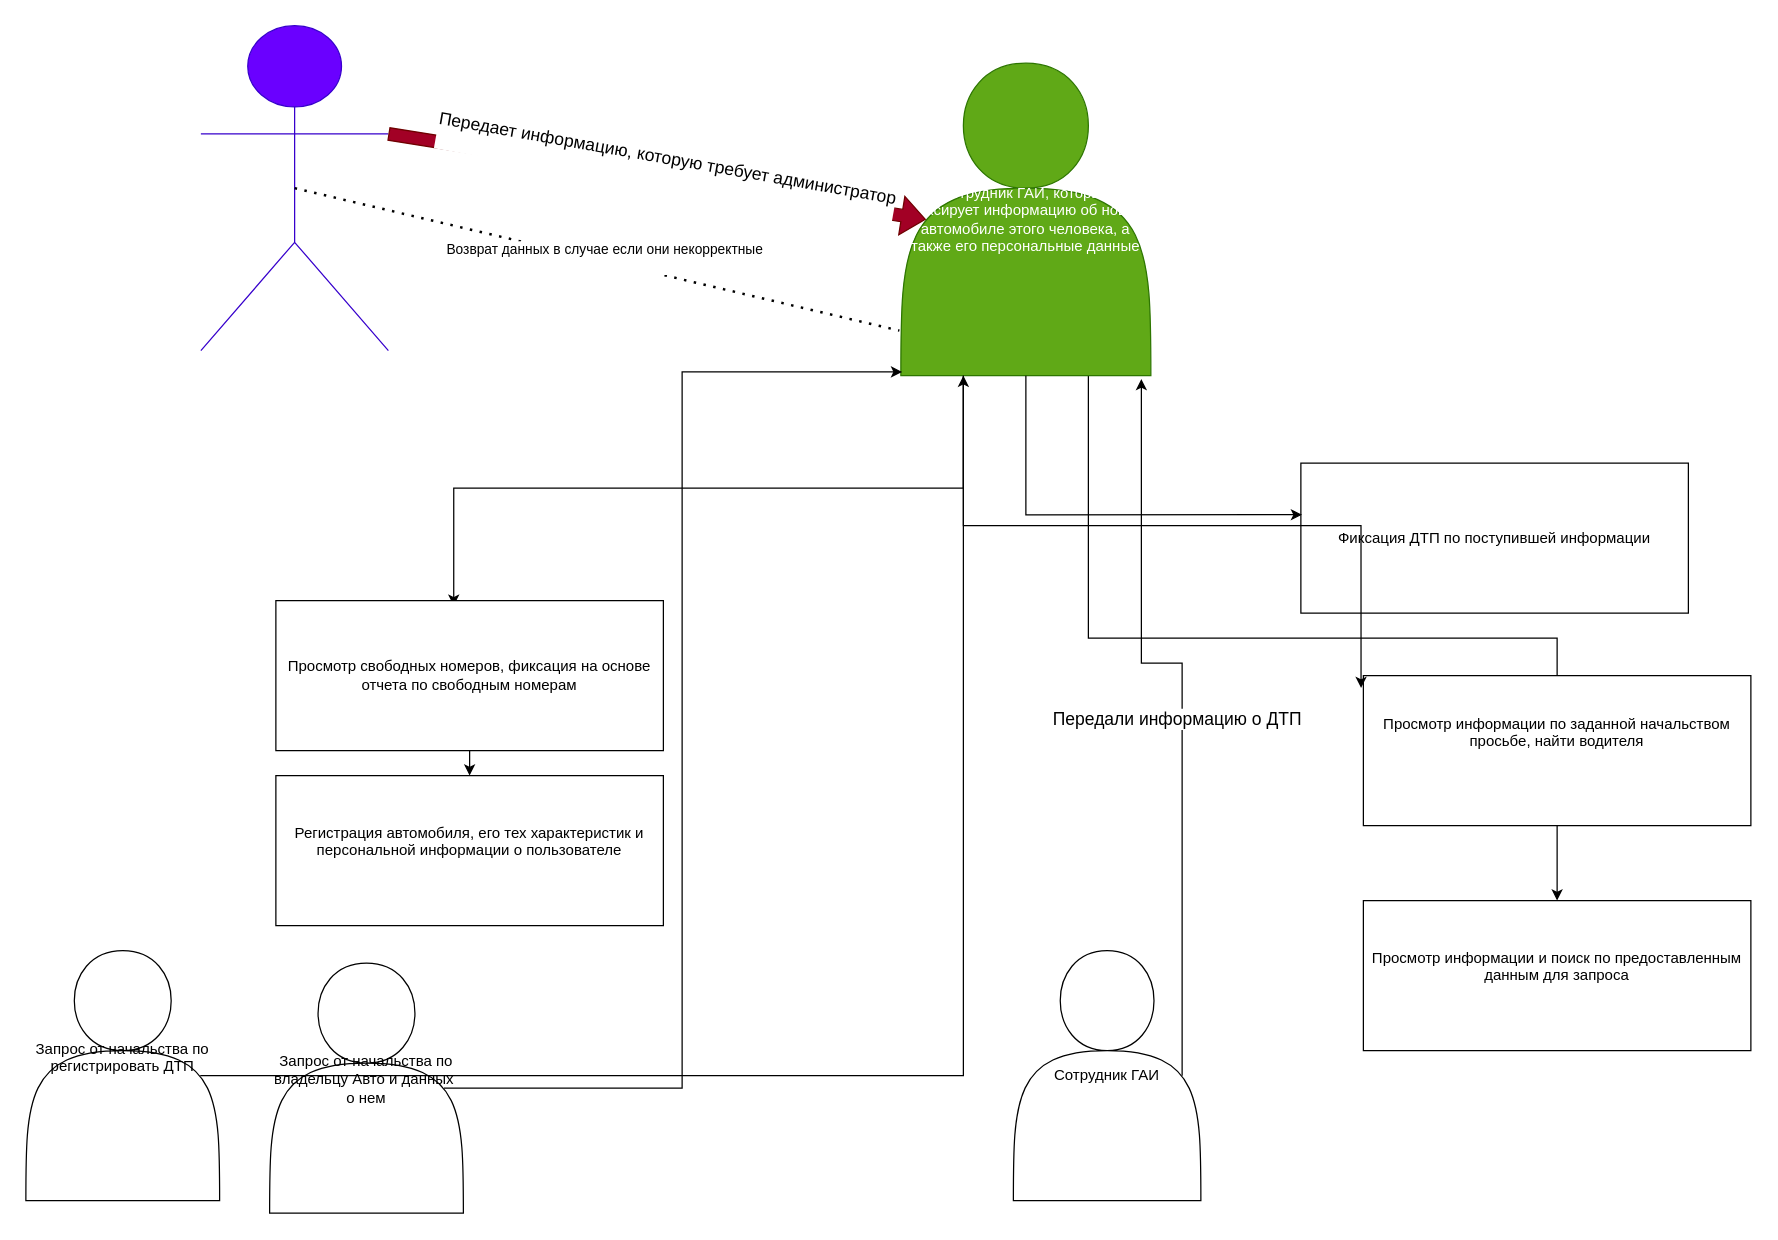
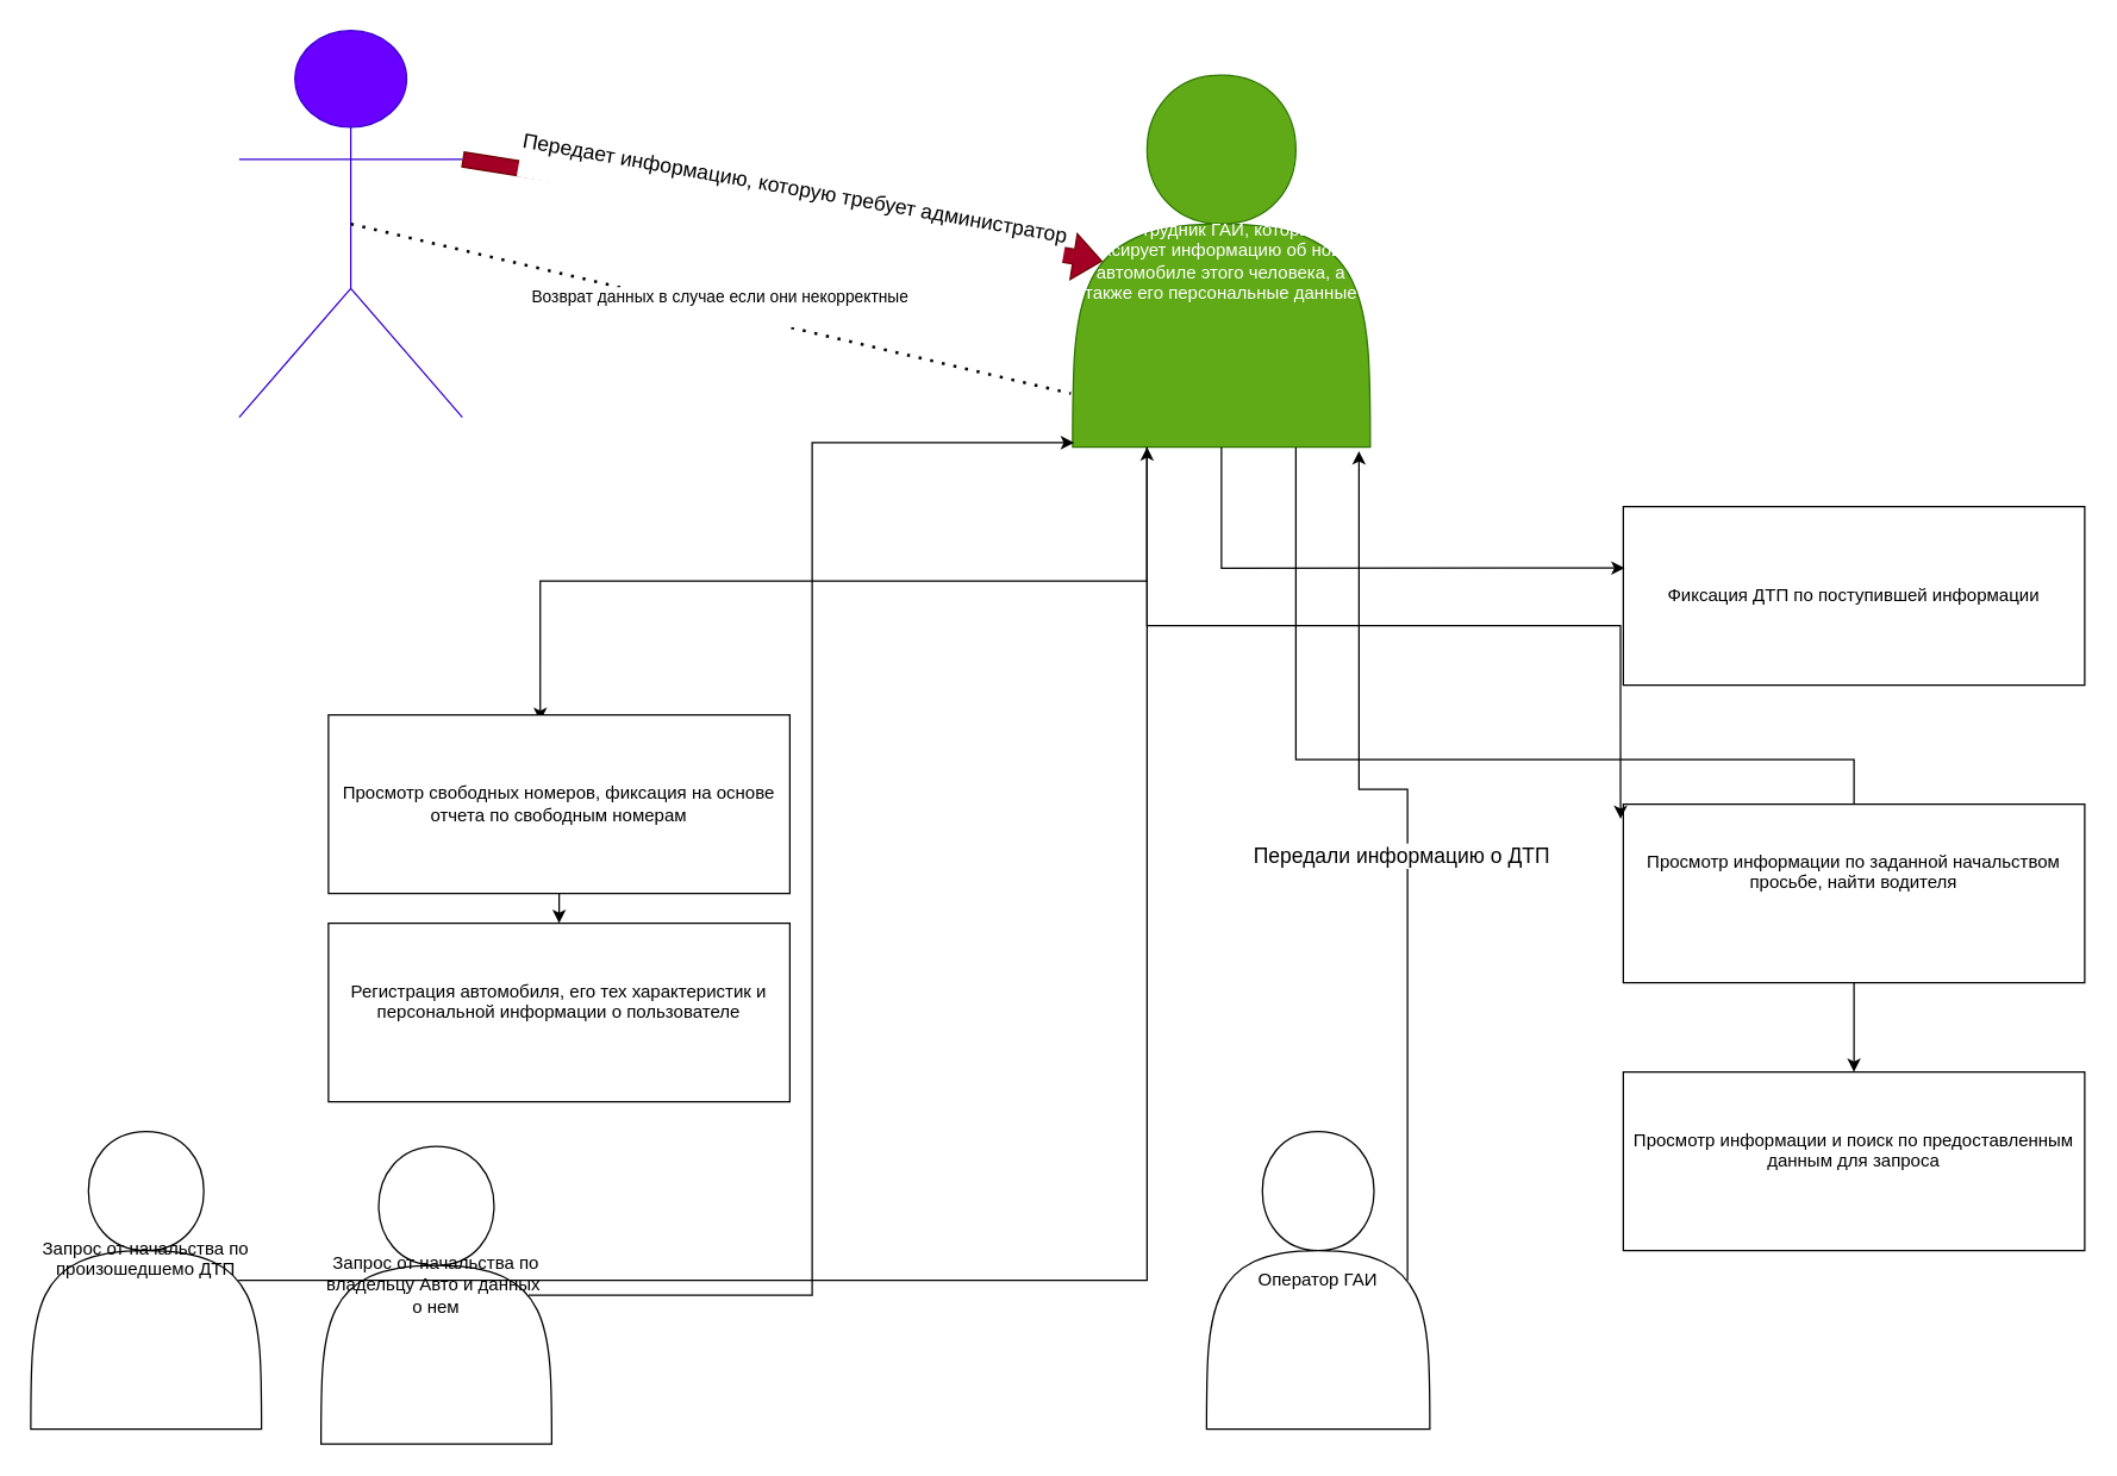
- <mxCell id="14" value="&lt;div&gt;Фиксация ДТП по поступившей информации&lt;/div&gt;" style="rounded=0;whiteSpace=wrap;html=1;" vertex="1" parent="1"><mxGeometry x="1040" y="370" width="310" height="120" as="geometry" /></mxCell>
+ <mxCell id="14" value="&lt;div&gt;Фиксация ДТП по поступившей информации&lt;/div&gt;" style="rounded=0;whiteSpace=wrap;html=1;" vertex="1" parent="1"><mxGeometry x="1090" y="340" width="310" height="120" as="geometry" /></mxCell>
- <mxCell id="21" value="Запрос от начальства по регистрировать ДТП&lt;div&gt;&lt;br&gt;&lt;div&gt;&lt;br&gt;&lt;/div&gt;&lt;/div&gt;" style="shape=actor;whiteSpace=wrap;html=1;" vertex="1" parent="1"><mxGeometry x="20" y="760" width="155" height="200" as="geometry" /></mxCell>
+ <mxCell id="21" value="Запрос от начальства по произошедшемо ДТП&lt;div&gt;&lt;br&gt;&lt;div&gt;&lt;br&gt;&lt;/div&gt;&lt;/div&gt;" style="shape=actor;whiteSpace=wrap;html=1;" vertex="1" parent="1"><mxGeometry x="20" y="760" width="155" height="200" as="geometry" /></mxCell>
- <mxCell id="11" value="Сотрудник ГАИ" style="shape=actor;whiteSpace=wrap;html=1;" vertex="1" parent="1"><mxGeometry x="810" y="760" width="150" height="200" as="geometry" /></mxCell>
+ <mxCell id="11" value="Оператор ГАИ" style="shape=actor;whiteSpace=wrap;html=1;" vertex="1" parent="1"><mxGeometry x="810" y="760" width="150" height="200" as="geometry" /></mxCell>
